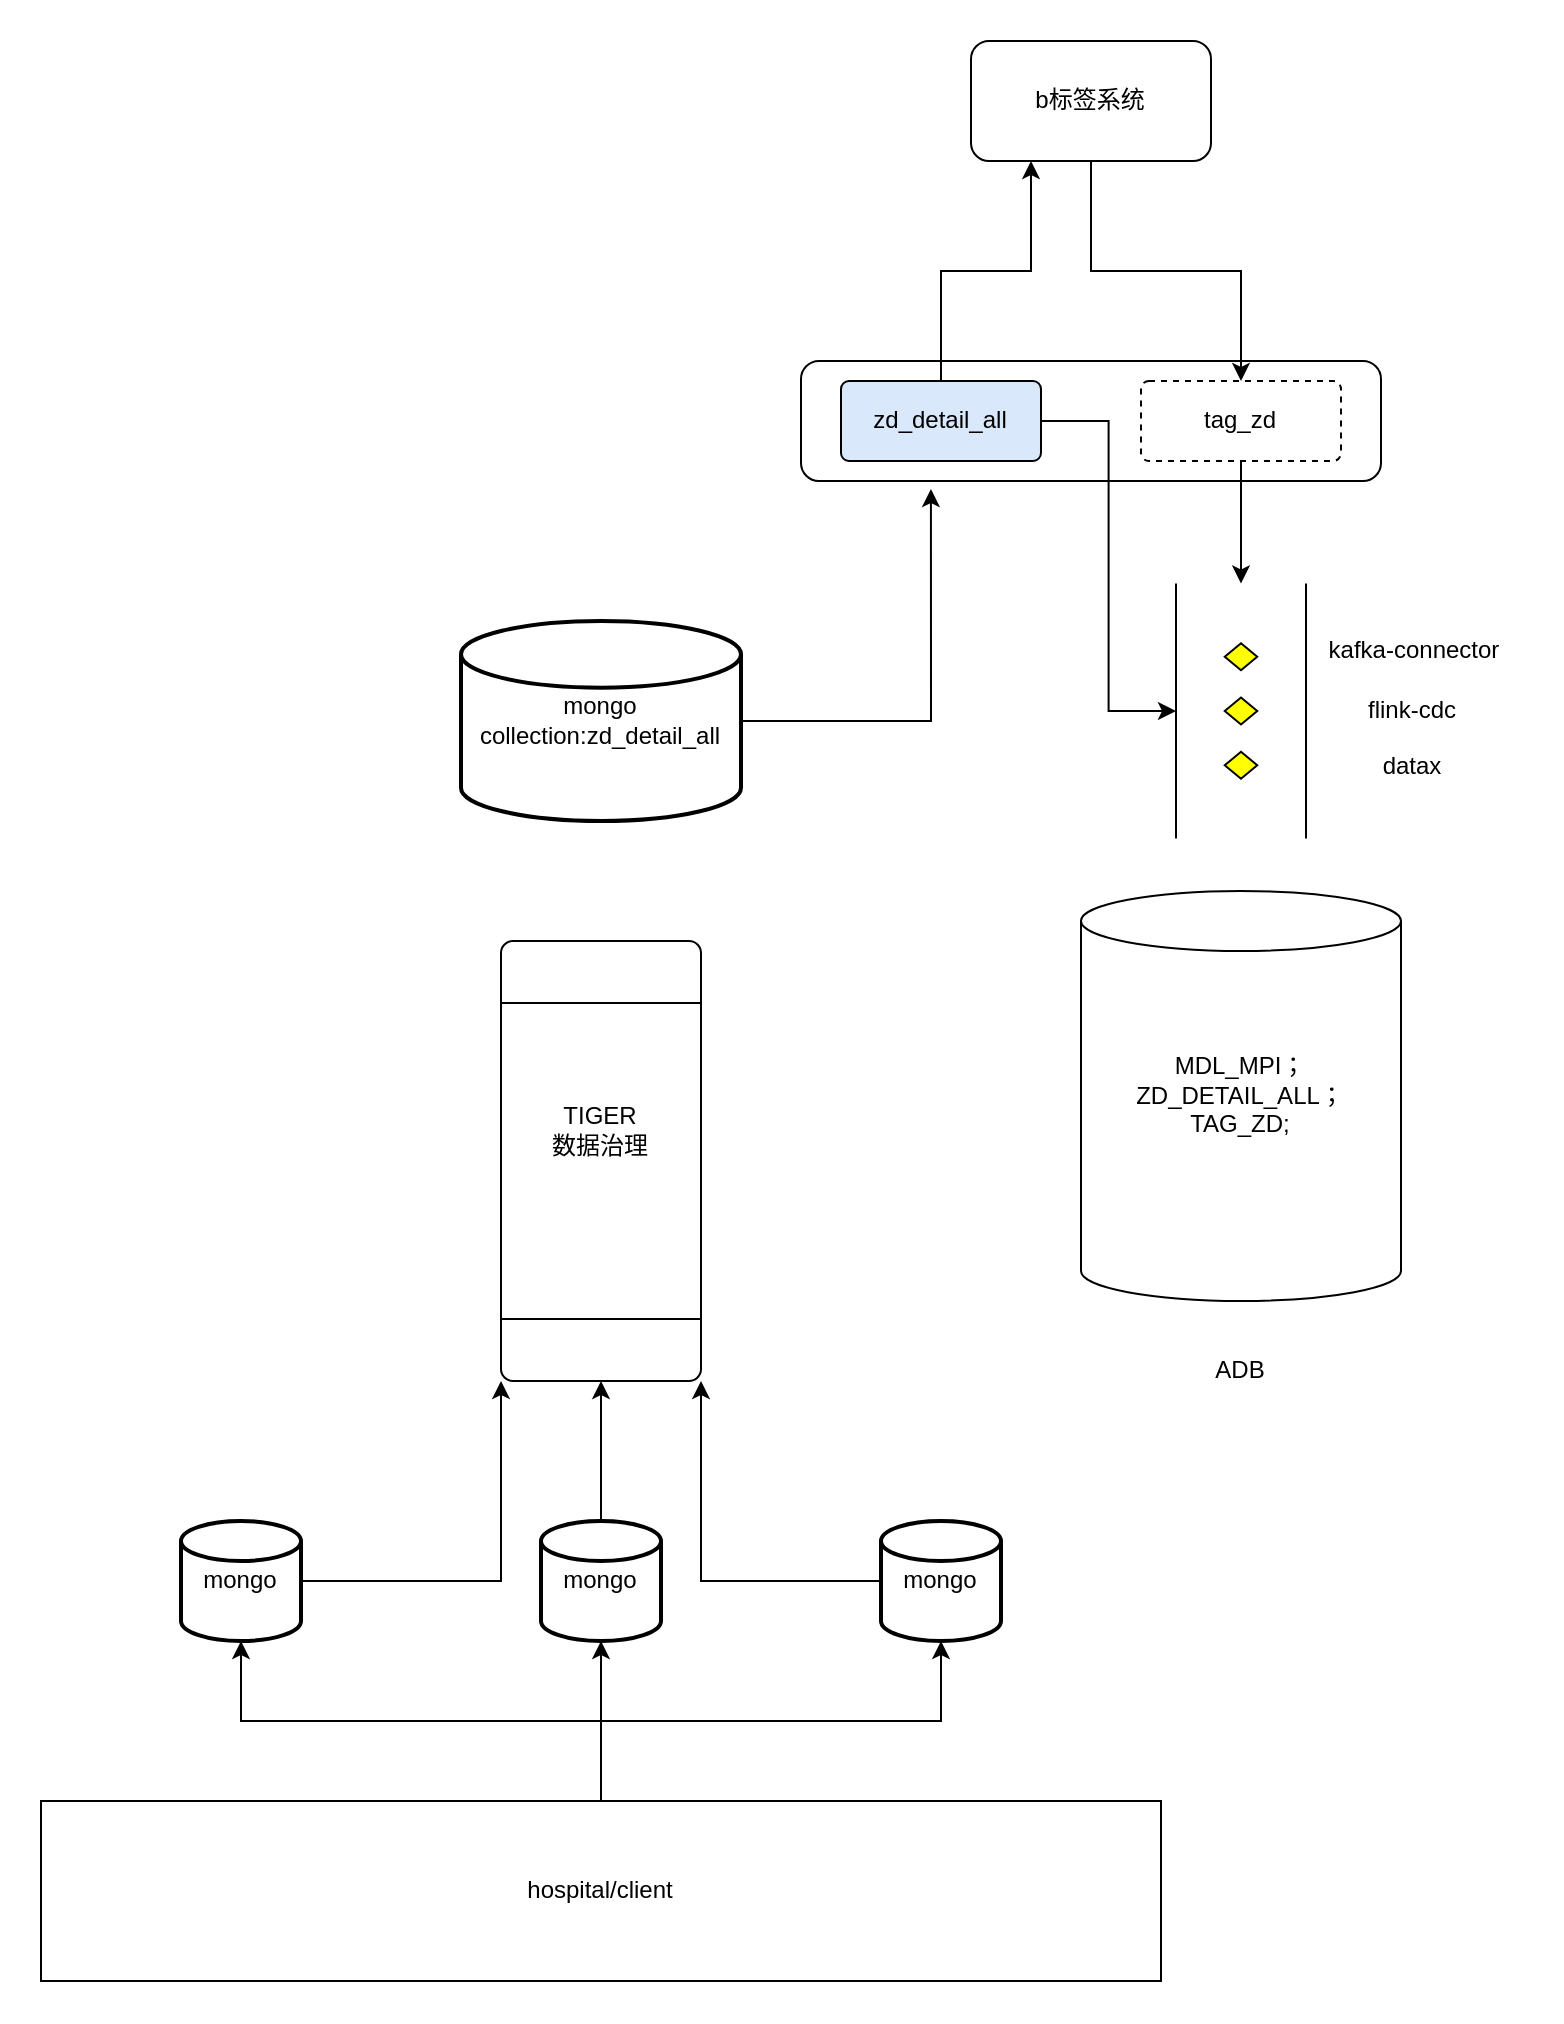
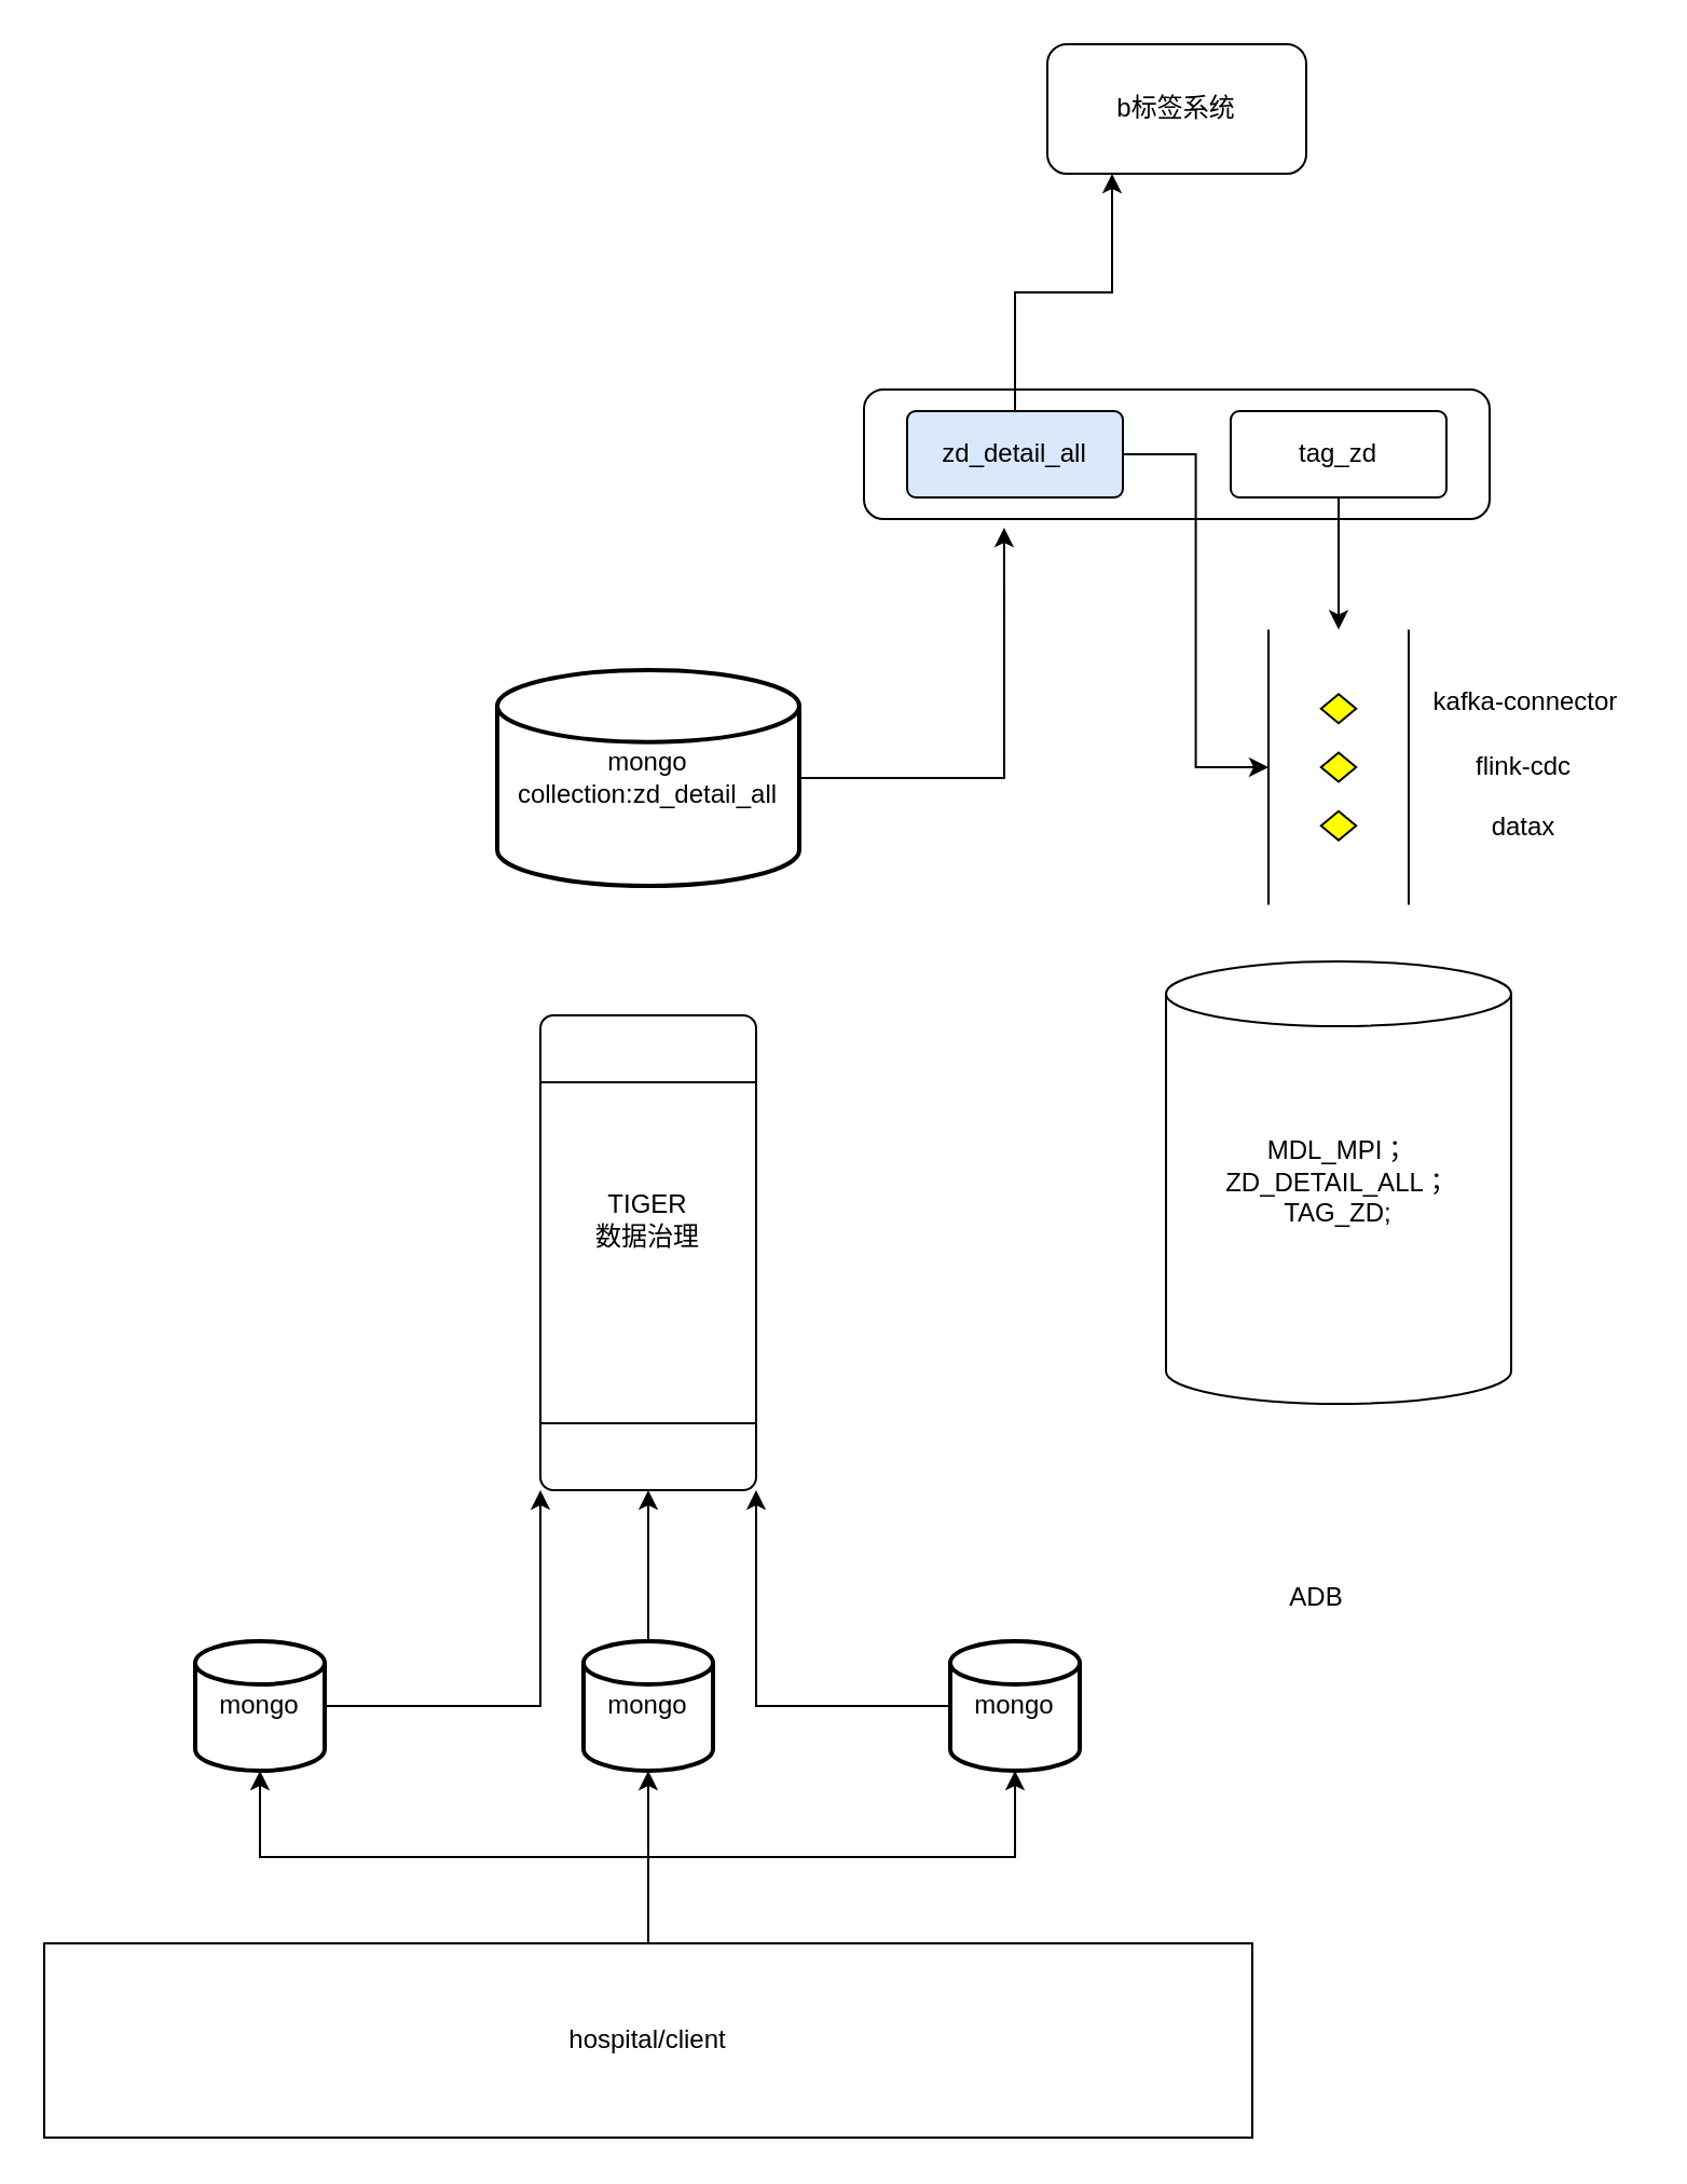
- <mxCell id="20" style="edgeStyle=orthogonalEdgeStyle;rounded=0;orthogonalLoop=1;jettySize=auto;html=1;entryX=0.5;entryY=0;entryDx=0;entryDy=0;" edge="1" parent="1" source="21" target="26"><mxGeometry relative="1" as="geometry" /></mxCell>
- <mxCell id="26" value="tag_zd" style="rounded=1;arcSize=10;whiteSpace=wrap;html=1;align=center;dashed=1;" vertex="1" parent="1"><mxGeometry x="570" y="190" width="100" height="40" as="geometry" /></mxCell>
+ <mxCell id="26" value="tag_zd" style="rounded=1;arcSize=10;whiteSpace=wrap;html=1;align=center;" vertex="1" parent="1"><mxGeometry x="570" y="190" width="100" height="40" as="geometry" /></mxCell>
- <mxCell id="17" value="ADB" style="text;html=1;strokeColor=none;fillColor=none;align=center;verticalAlign=middle;whiteSpace=wrap;rounded=0;" vertex="1" parent="1"><mxGeometry x="590" y="670" width="60" height="30" as="geometry" /></mxCell>
+ <mxCell id="17" value="ADB" style="text;html=1;strokeColor=none;fillColor=none;align=center;verticalAlign=middle;whiteSpace=wrap;rounded=0;" vertex="1" parent="1"><mxGeometry x="580" y="725" width="60" height="30" as="geometry" /></mxCell>
